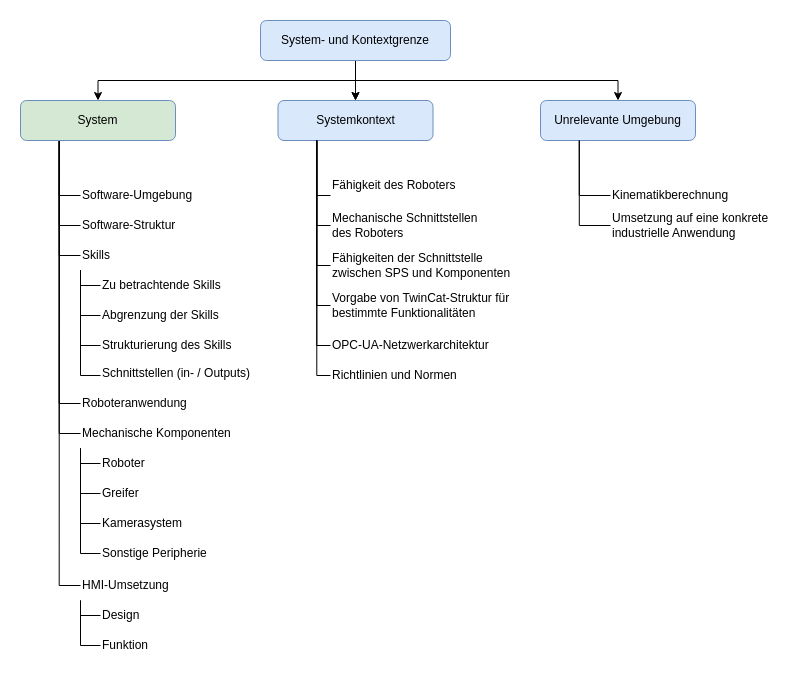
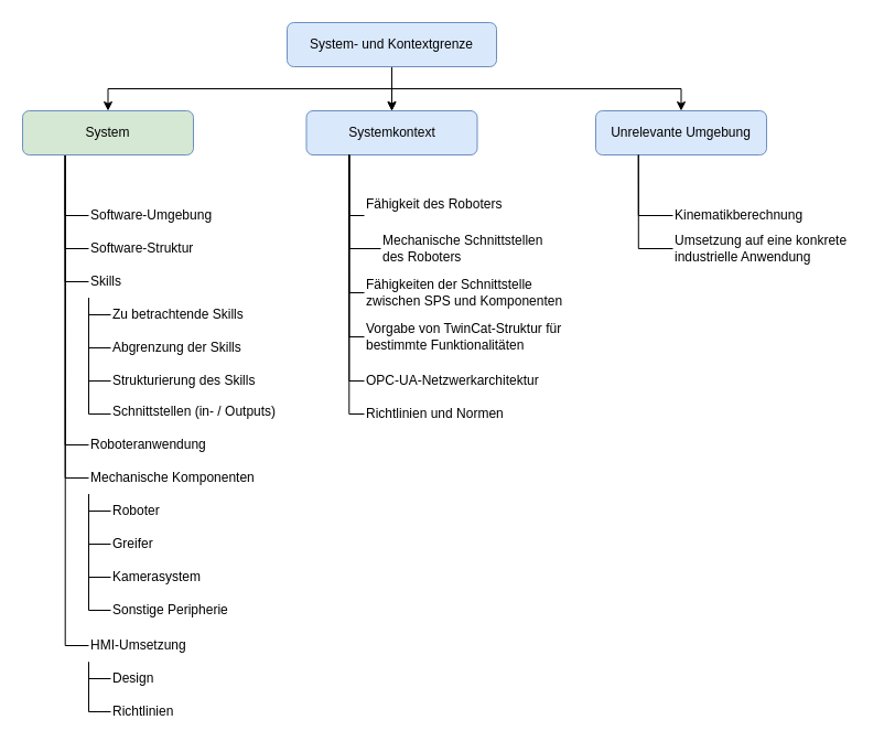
- <mxCell id="45" value="Mechanische Schnittstellen des Roboters" style="text;html=1;align=left;verticalAlign=middle;whiteSpace=wrap;rounded=0;" parent="1" vertex="1"><mxGeometry x="330" y="210" width="170" height="30" as="geometry" /></mxCell>
+ <mxCell id="45" value="Mechanische Schnittstellen des Roboters" style="text;html=1;align=left;verticalAlign=middle;whiteSpace=wrap;rounded=0;" parent="1" vertex="1"><mxGeometry x="345" y="210" width="170" height="30" as="geometry" /></mxCell>
- <mxCell id="41" value="Funktion" style="text;html=1;align=left;verticalAlign=middle;whiteSpace=wrap;rounded=0;" parent="1" vertex="1"><mxGeometry x="100" y="630" width="140" height="30" as="geometry" /></mxCell>
+ <mxCell id="41" value="Richtlinien" style="text;html=1;align=left;verticalAlign=middle;whiteSpace=wrap;rounded=0;" parent="1" vertex="1"><mxGeometry x="100" y="630" width="140" height="30" as="geometry" /></mxCell>
